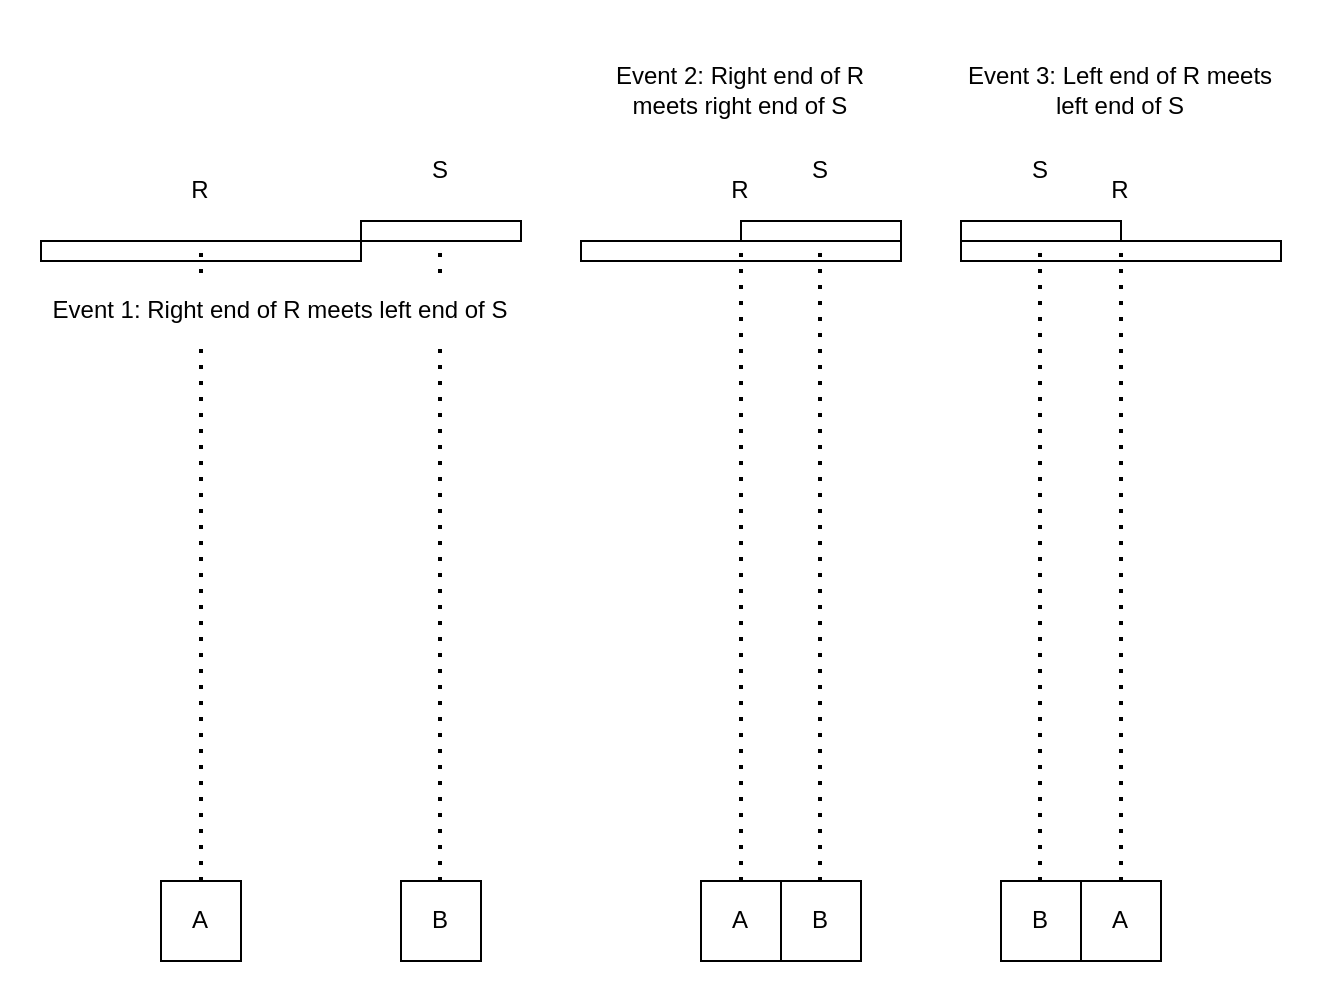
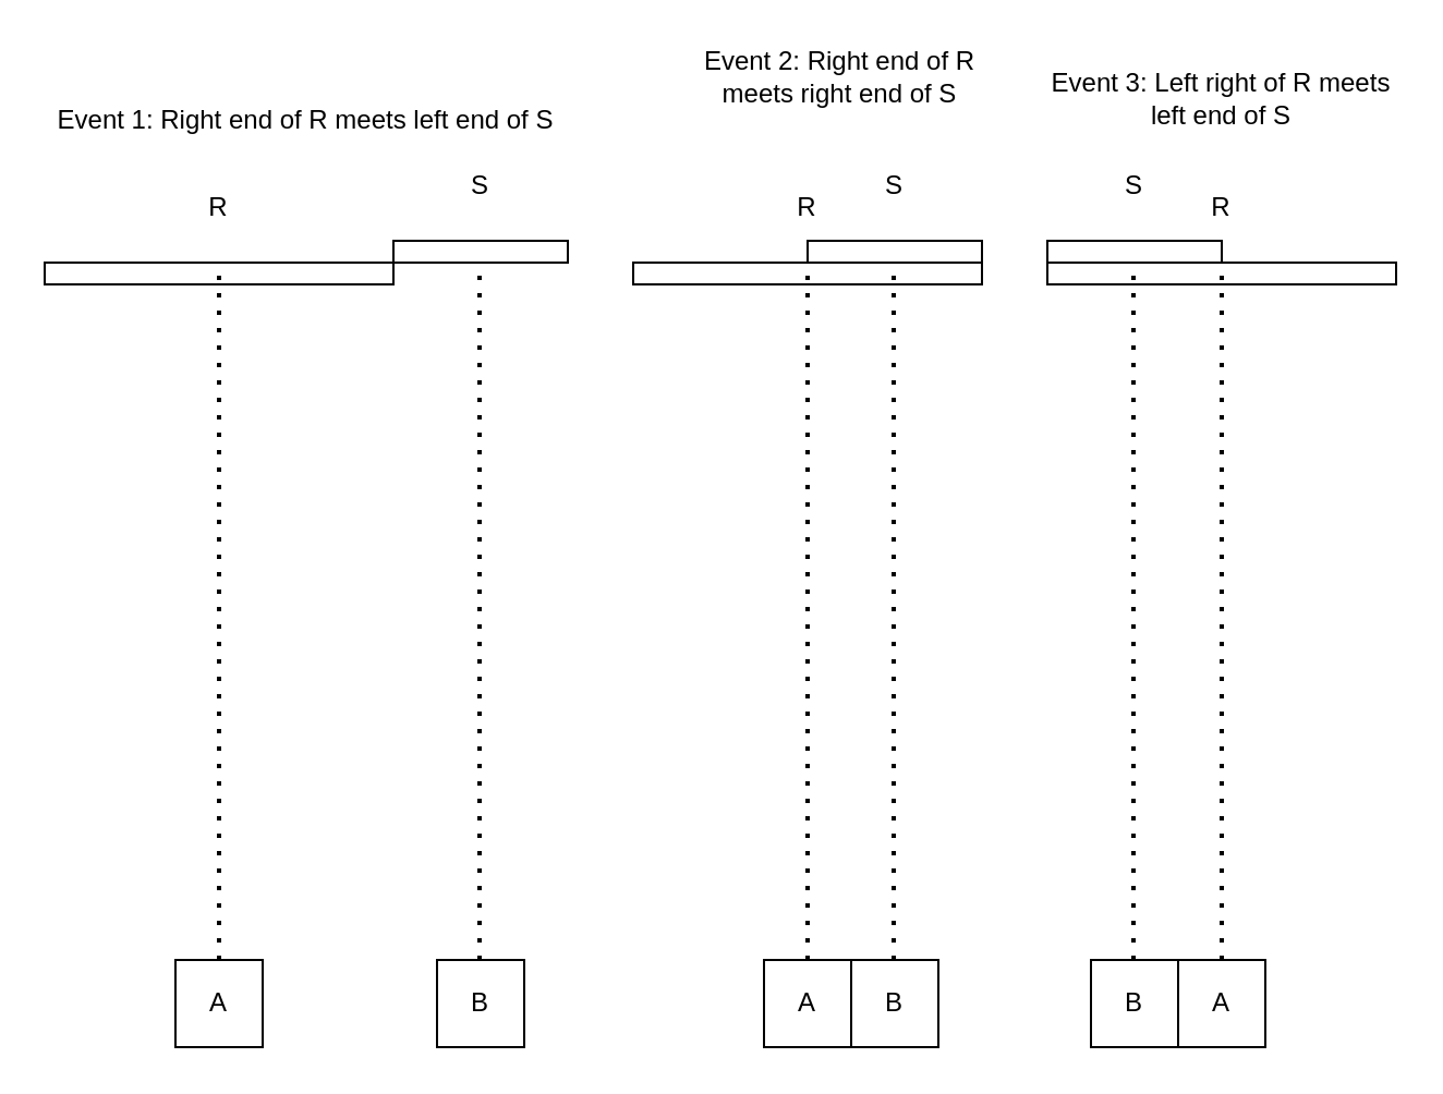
- <mxCell id="19" value="Event 2: Right end of R meets right end of S" style="rounded=0;whiteSpace=wrap;html=1;strokeColor=none;" vertex="1" parent="1"><mxGeometry x="290" y="20" width="160" height="50" as="geometry" /></mxCell>
+ <mxCell id="19" value="Event 2: Right end of R meets right end of S" style="rounded=0;whiteSpace=wrap;html=1;strokeColor=none;" vertex="1" parent="1"><mxGeometry x="305" y="10" width="160" height="50" as="geometry" /></mxCell>
- <mxCell id="28" value="Event 3: Left end of R meets left end of S" style="rounded=0;whiteSpace=wrap;html=1;strokeColor=none;" vertex="1" parent="1"><mxGeometry x="480" y="20" width="160" height="50" as="geometry" /></mxCell>
+ <mxCell id="28" value="Event 3: Left right of R meets left end of S" style="rounded=0;whiteSpace=wrap;html=1;strokeColor=none;" vertex="1" parent="1"><mxGeometry x="480" y="20" width="160" height="50" as="geometry" /></mxCell>
- <mxCell id="10" value="Event 1: Right end of R meets left end of S" style="rounded=0;whiteSpace=wrap;html=1;strokeColor=none;" vertex="1" parent="1"><mxGeometry x="20" y="140" width="240" height="30" as="geometry" /></mxCell>
+ <mxCell id="10" value="Event 1: Right end of R meets left end of S" style="rounded=0;whiteSpace=wrap;html=1;strokeColor=none;" vertex="1" parent="1"><mxGeometry x="20" y="40" width="240" height="30" as="geometry" /></mxCell>
